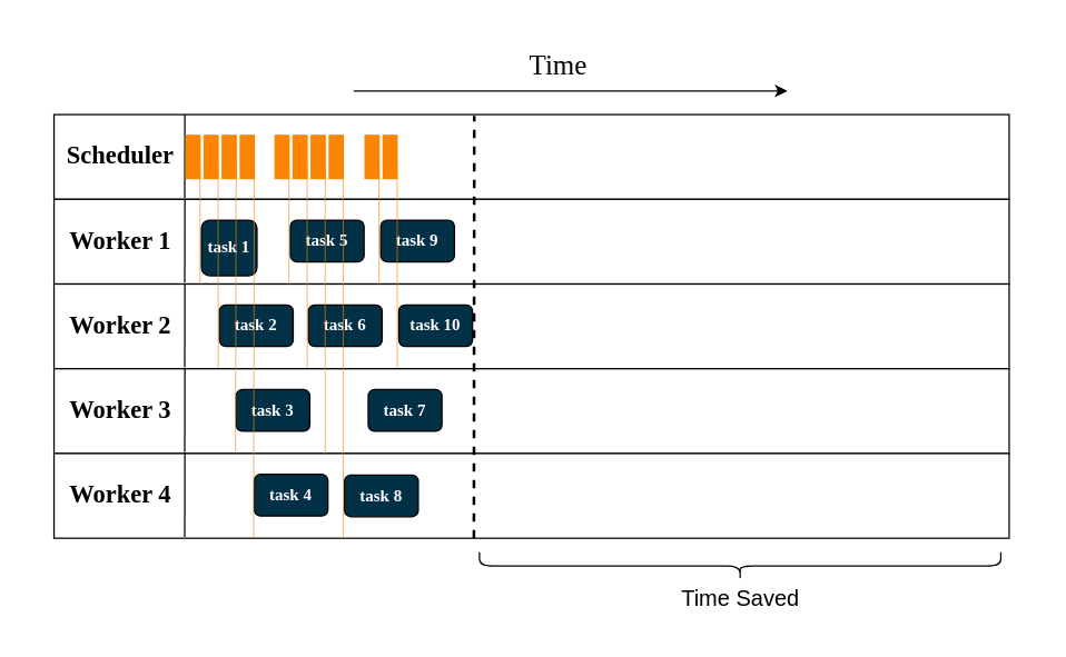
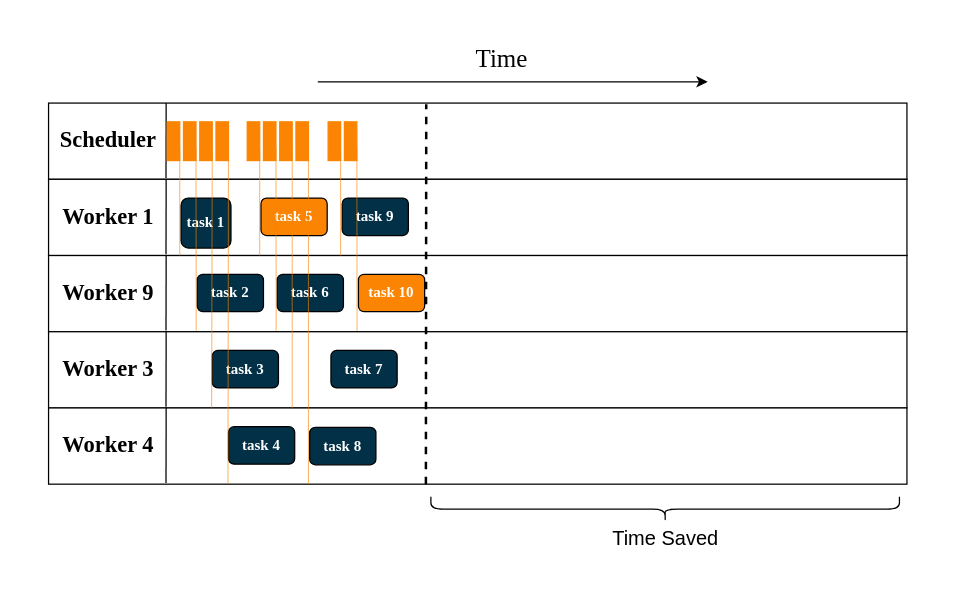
- <mxCell id="10" value="&lt;font color=&quot;#ffffff&quot; face=&quot;Times New Roman&quot;&gt;&lt;b&gt;task 5&lt;/b&gt;&lt;/font&gt;" style="rounded=1;whiteSpace=wrap;html=1;fillColor=#023047;" parent="1" vertex="1"><mxGeometry x="208" y="158" width="53" height="30" as="geometry" /></mxCell>
+ <mxCell id="10" value="&lt;font color=&quot;#ffffff&quot; face=&quot;Times New Roman&quot;&gt;&lt;b&gt;task 5&lt;/b&gt;&lt;/font&gt;" style="rounded=1;whiteSpace=wrap;html=1;fillColor=#fb8402;" parent="1" vertex="1"><mxGeometry x="208" y="158" width="53" height="30" as="geometry" /></mxCell>
- <mxCell id="13" value="&lt;font style=&quot;font-size: 18px;&quot; face=&quot;Times New Roman&quot;&gt;&lt;b&gt;Worker 2&lt;/b&gt;&lt;br&gt;&lt;/font&gt;" style="text;html=1;strokeColor=none;fillColor=none;align=center;verticalAlign=middle;whiteSpace=wrap;rounded=0;" parent="1" vertex="1"><mxGeometry x="35" y="219" width="102" height="30" as="geometry" /></mxCell>
+ <mxCell id="13" value="&lt;font style=&quot;font-size: 18px;&quot; face=&quot;Times New Roman&quot;&gt;&lt;b&gt;Worker 9&lt;/b&gt;&lt;br&gt;&lt;/font&gt;" style="text;html=1;strokeColor=none;fillColor=none;align=center;verticalAlign=middle;whiteSpace=wrap;rounded=0;" parent="1" vertex="1"><mxGeometry x="35" y="219" width="102" height="30" as="geometry" /></mxCell>
- <mxCell id="17" value="&lt;font color=&quot;#ffffff&quot; face=&quot;Times New Roman&quot;&gt;&lt;b&gt;task 10&lt;br&gt;&lt;/b&gt;&lt;/font&gt;" style="rounded=1;whiteSpace=wrap;html=1;fillColor=#023047;" parent="1" vertex="1"><mxGeometry x="286" y="219" width="53" height="30" as="geometry" /></mxCell>
+ <mxCell id="17" value="&lt;font color=&quot;#ffffff&quot; face=&quot;Times New Roman&quot;&gt;&lt;b&gt;task 10&lt;br&gt;&lt;/b&gt;&lt;/font&gt;" style="rounded=1;whiteSpace=wrap;html=1;fillColor=#fb8402;" parent="1" vertex="1"><mxGeometry x="286" y="219" width="53" height="30" as="geometry" /></mxCell>
